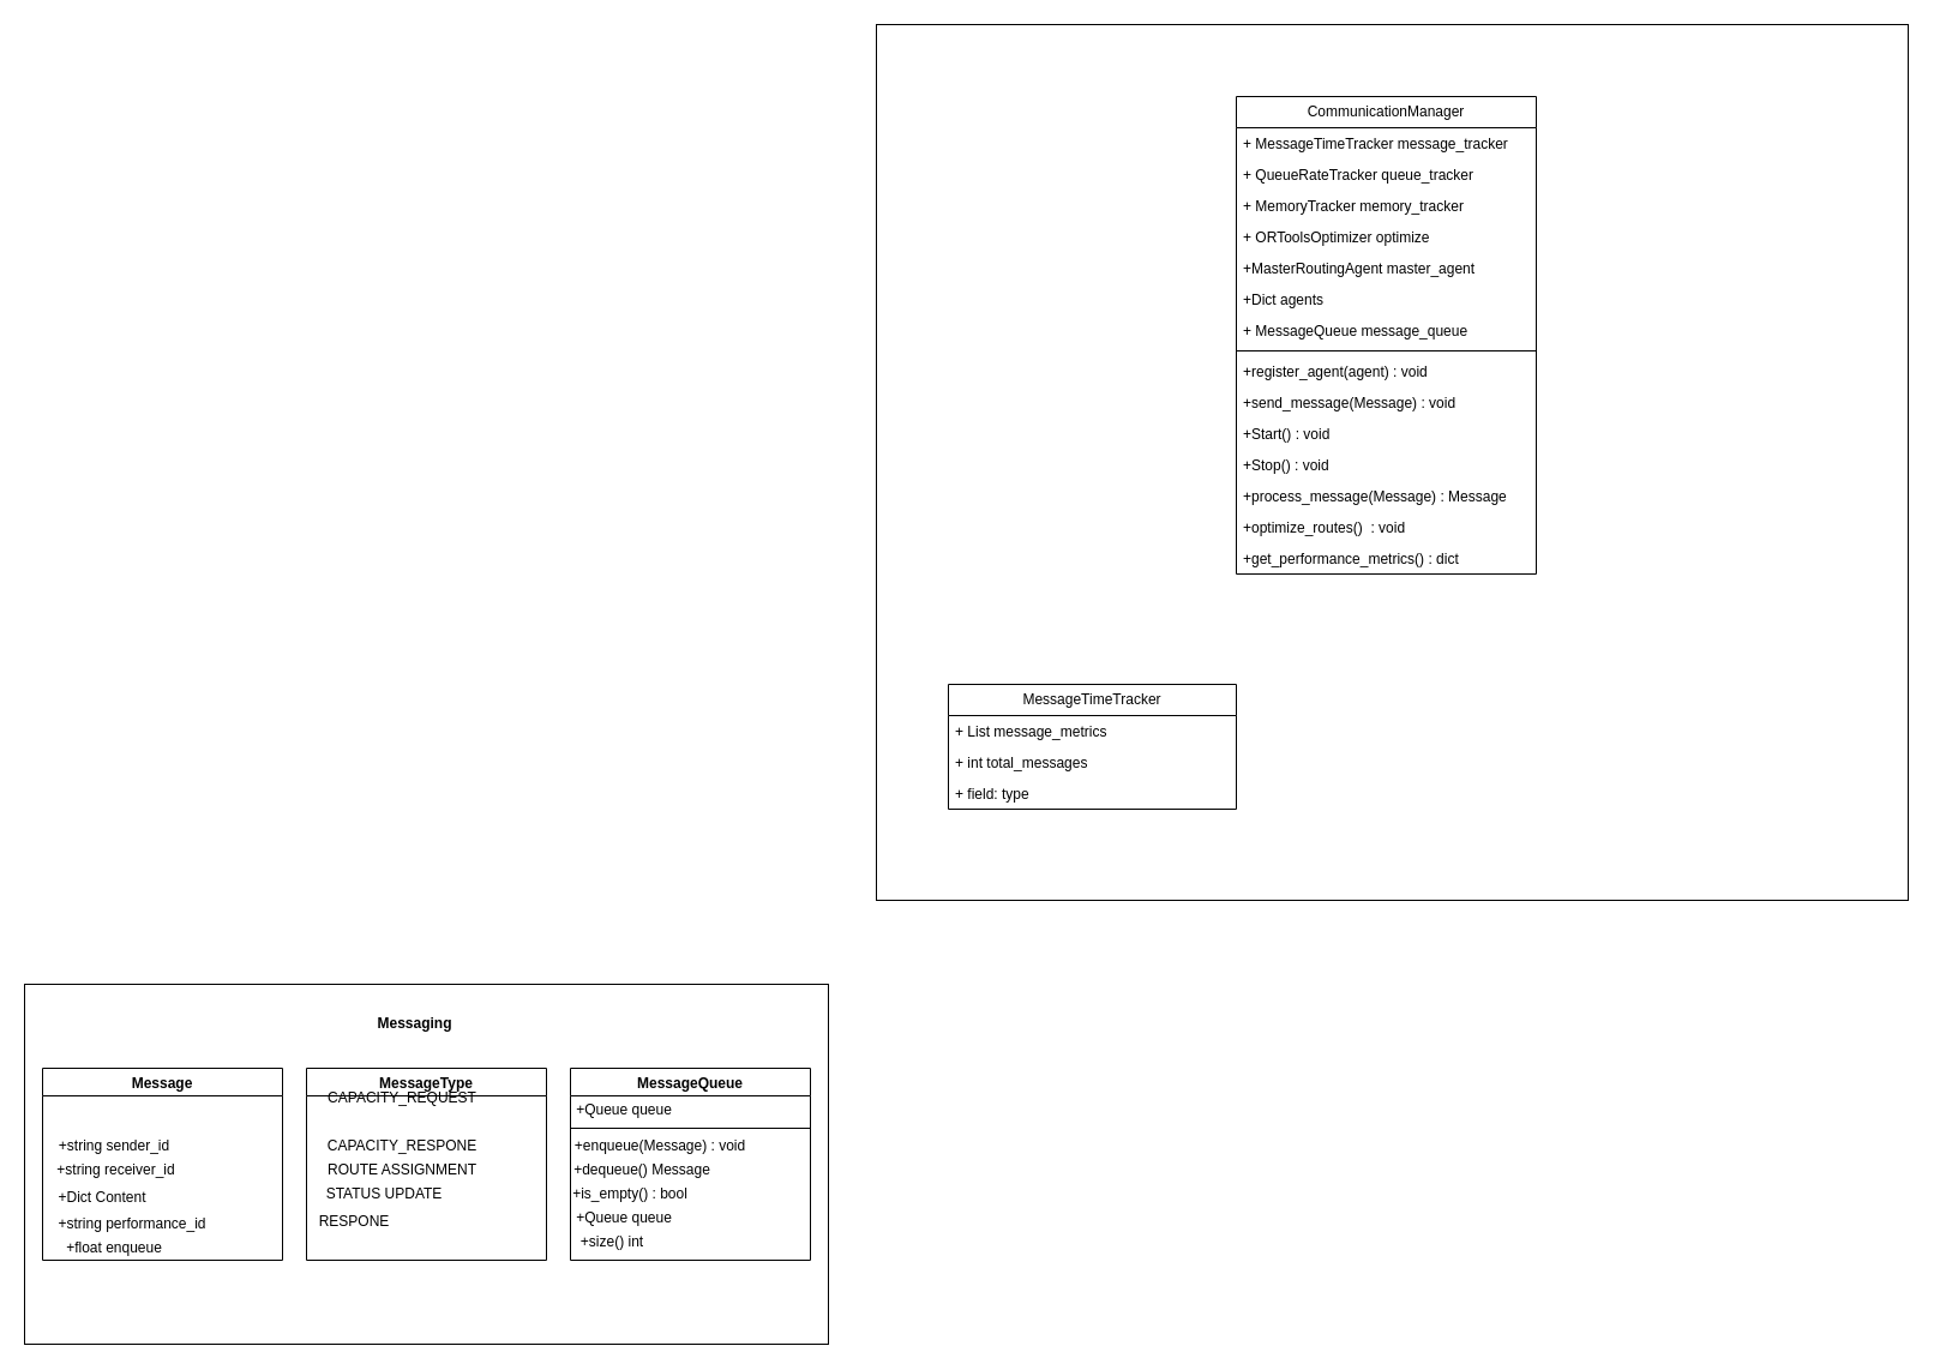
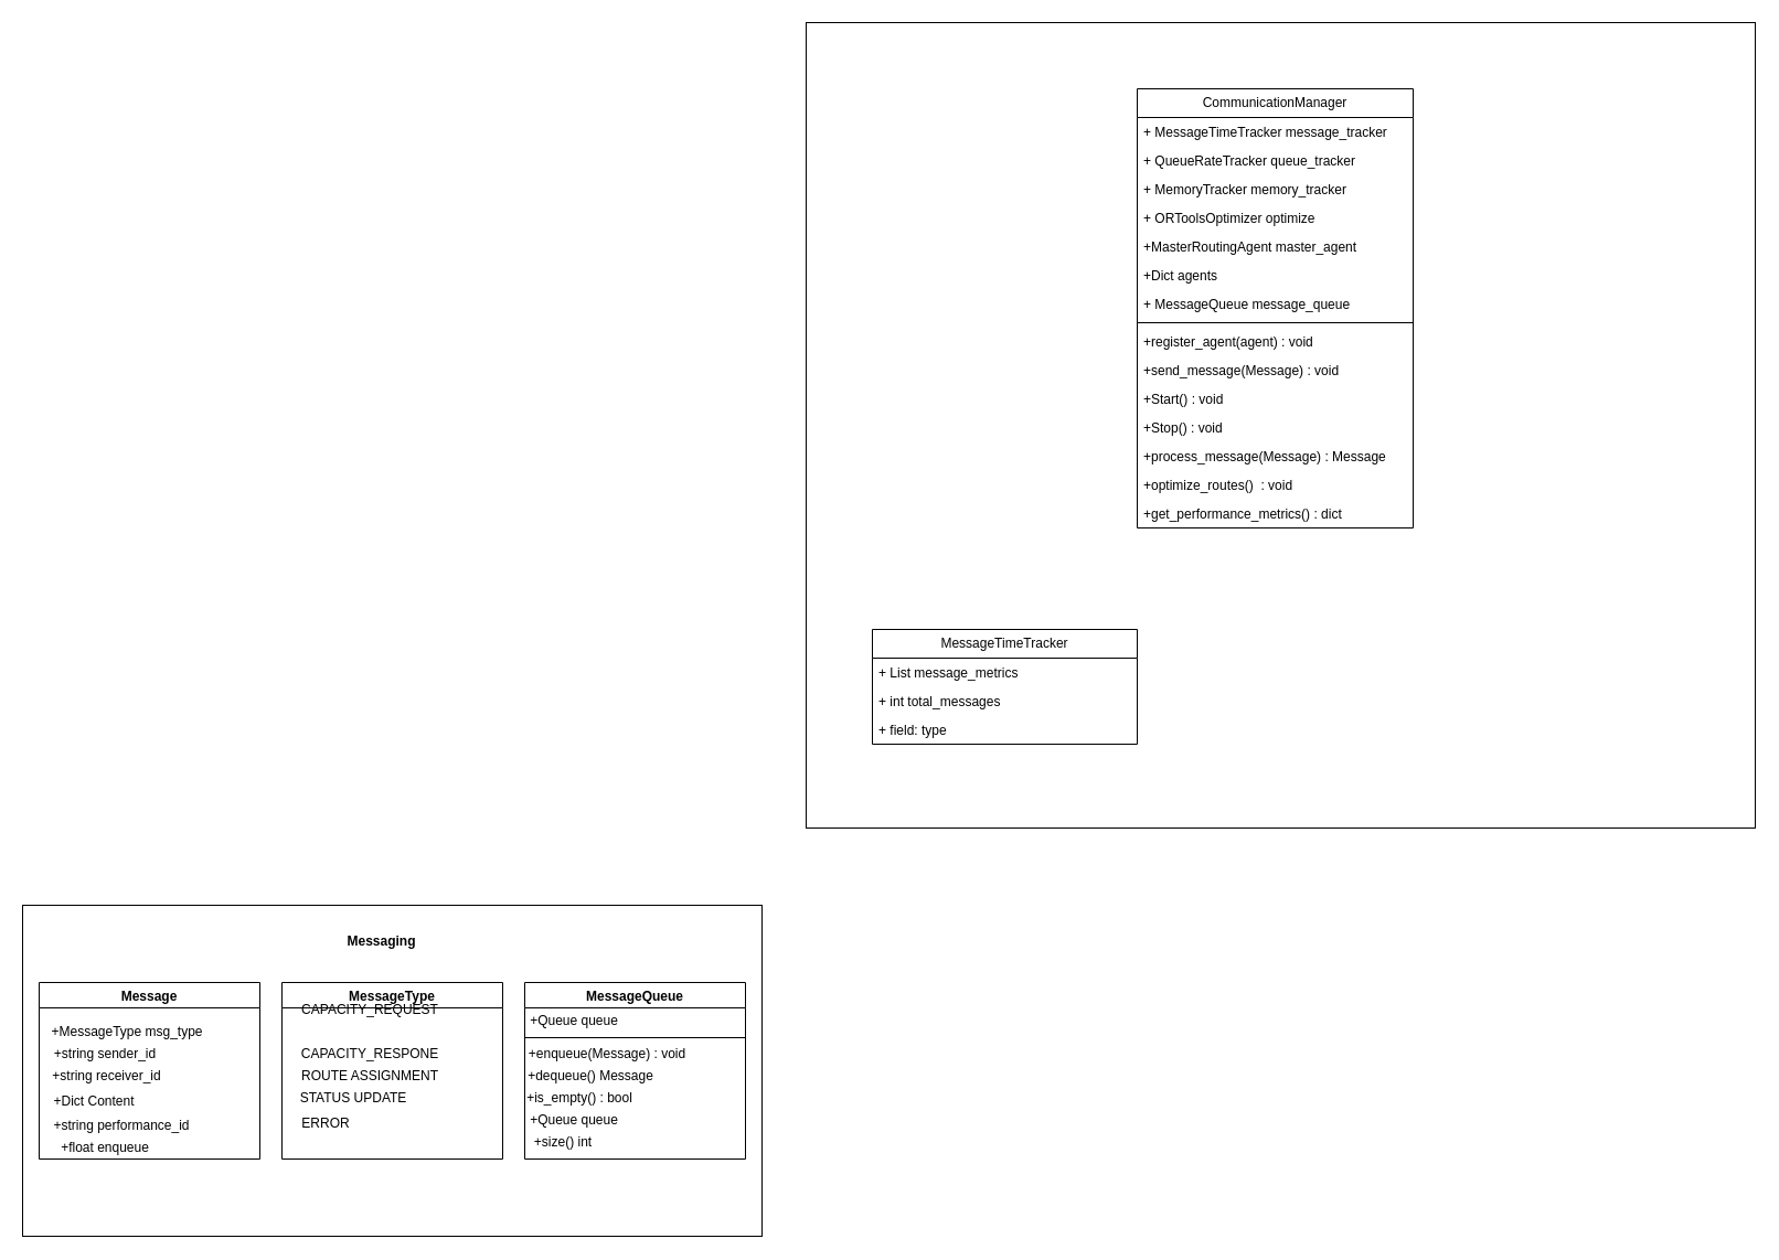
+ <mxCell id="4" value="+MessageType msg_type" style="text;html=1;align=center;verticalAlign=middle;whiteSpace=wrap;rounded=0;" vertex="1" parent="3"><mxGeometry x="10" y="30" width="140" height="30" as="geometry" /></mxCell>
- <mxCell id="15" value="RESPONE" style="text;html=1;align=center;verticalAlign=middle;whiteSpace=wrap;rounded=0;" vertex="1" parent="10"><mxGeometry x="-20" y="120" width="120" height="15" as="geometry" /></mxCell>
+ <mxCell id="15" value="ERROR" style="text;html=1;align=center;verticalAlign=middle;whiteSpace=wrap;rounded=0;" vertex="1" parent="10"><mxGeometry x="-20" y="120" width="120" height="15" as="geometry" /></mxCell>
